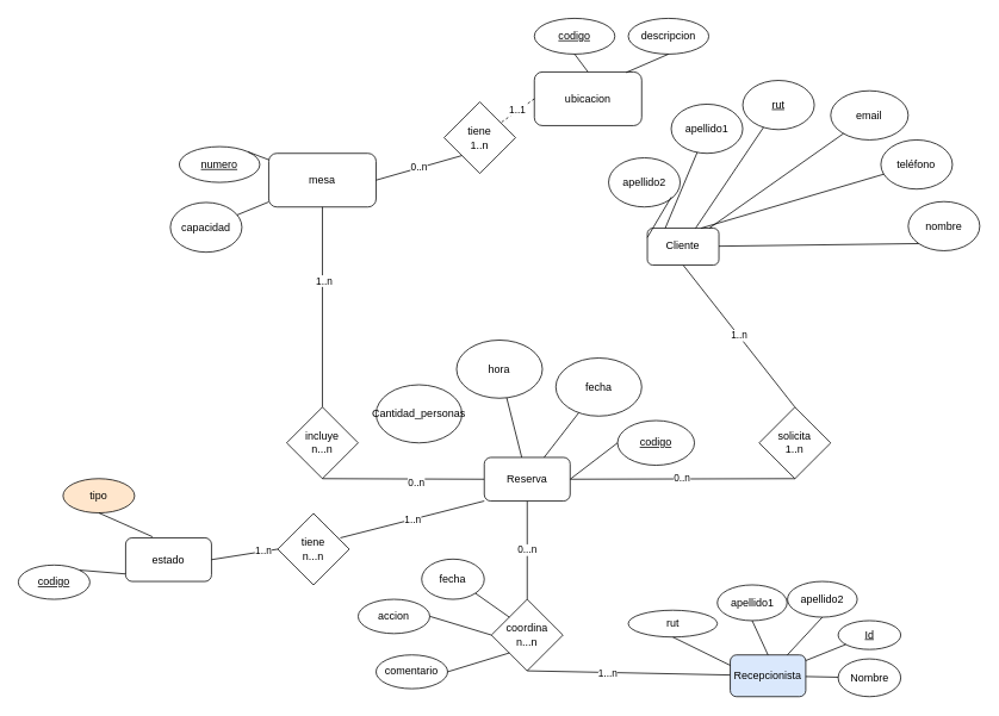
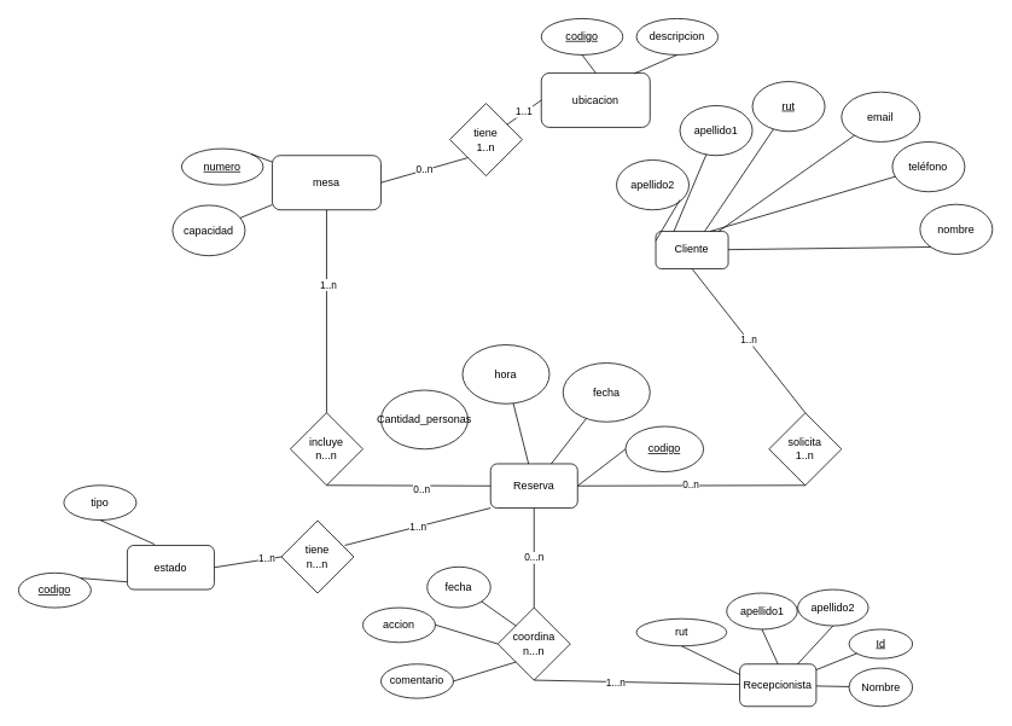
- <mxCell id="61" value="1..1" style="endArrow=none;html=1;rounded=0;exitX=0;exitY=0.5;exitDx=0;exitDy=0;dashed=1;" edge="1" parent="1" source="57" target="58"><mxGeometry width="50" height="50" relative="1" as="geometry"><mxPoint x="580" y="143.79" as="sourcePoint" /><mxPoint x="596.96" y="183.25" as="targetPoint" /><Array as="points" /></mxGeometry></mxCell>
+ <mxCell id="61" value="1..1" style="endArrow=none;html=1;rounded=0;exitX=0;exitY=0.5;exitDx=0;exitDy=0;" edge="1" parent="1" source="57" target="58"><mxGeometry width="50" height="50" relative="1" as="geometry"><mxPoint x="580" y="143.79" as="sourcePoint" /><mxPoint x="596.96" y="183.25" as="targetPoint" /><Array as="points" /></mxGeometry></mxCell>
- <mxCell id="70" value="tipo" style="ellipse;whiteSpace=wrap;html=1;fillColor=#ffe6cc;" vertex="1" parent="1"><mxGeometry x="70" y="535" width="80" height="38.33" as="geometry" /></mxCell>
+ <mxCell id="70" value="tipo" style="ellipse;whiteSpace=wrap;html=1;" vertex="1" parent="1"><mxGeometry x="70" y="535" width="80" height="38.33" as="geometry" /></mxCell>
- <mxCell id="30" value="Recepcionista" style="rounded=1;whiteSpace=wrap;html=1;fillColor=#dae8fc;" parent="1" vertex="1"><mxGeometry x="815.995" y="732.223" width="84.444" height="46.667" as="geometry" /></mxCell>
+ <mxCell id="30" value="Recepcionista" style="rounded=1;whiteSpace=wrap;html=1;" parent="1" vertex="1"><mxGeometry x="815.995" y="732.223" width="84.444" height="46.667" as="geometry" /></mxCell>
